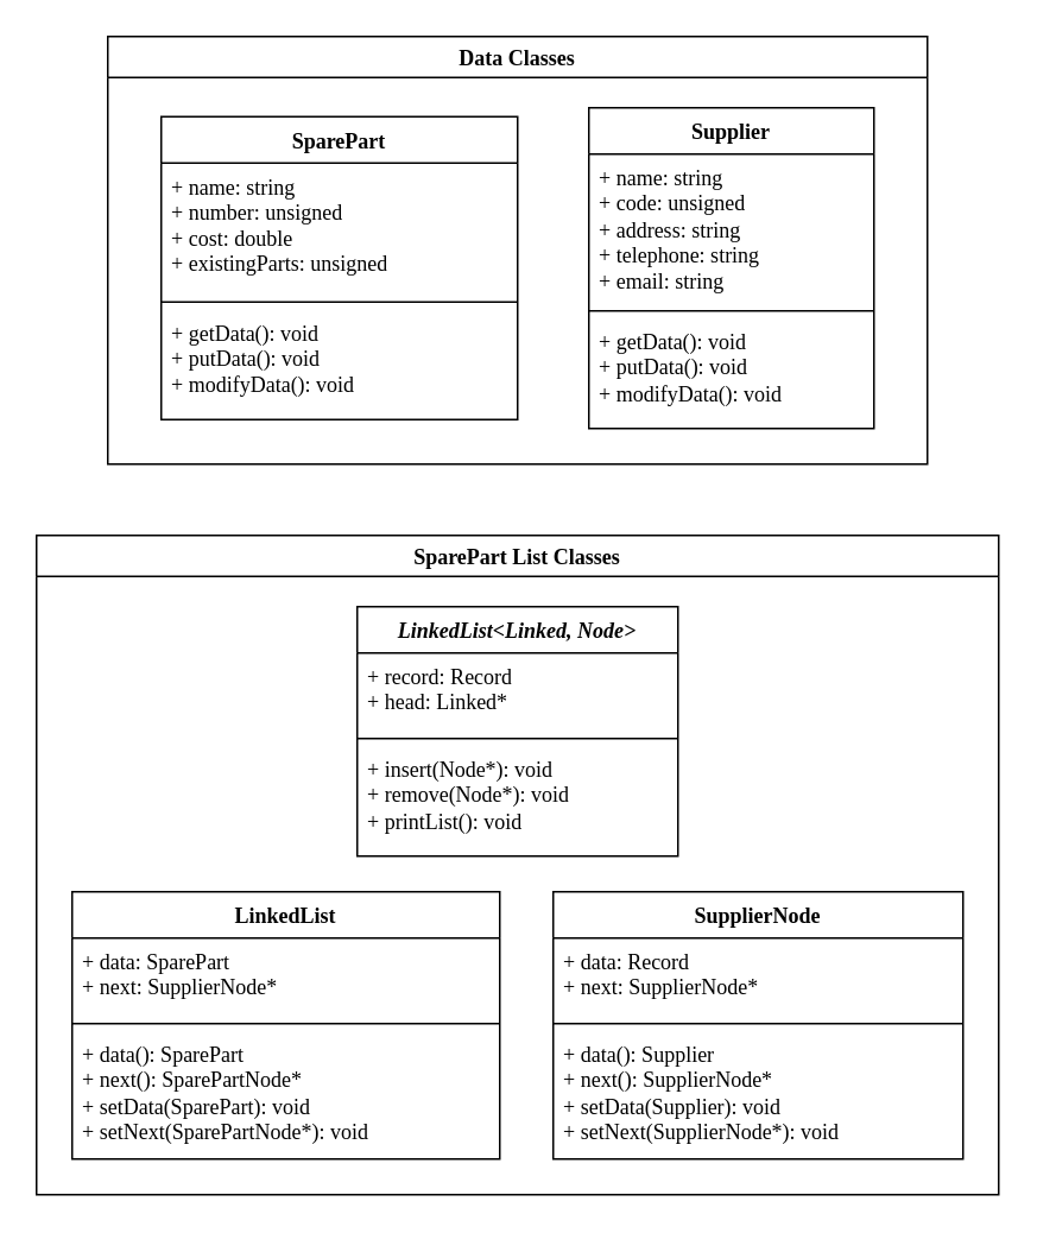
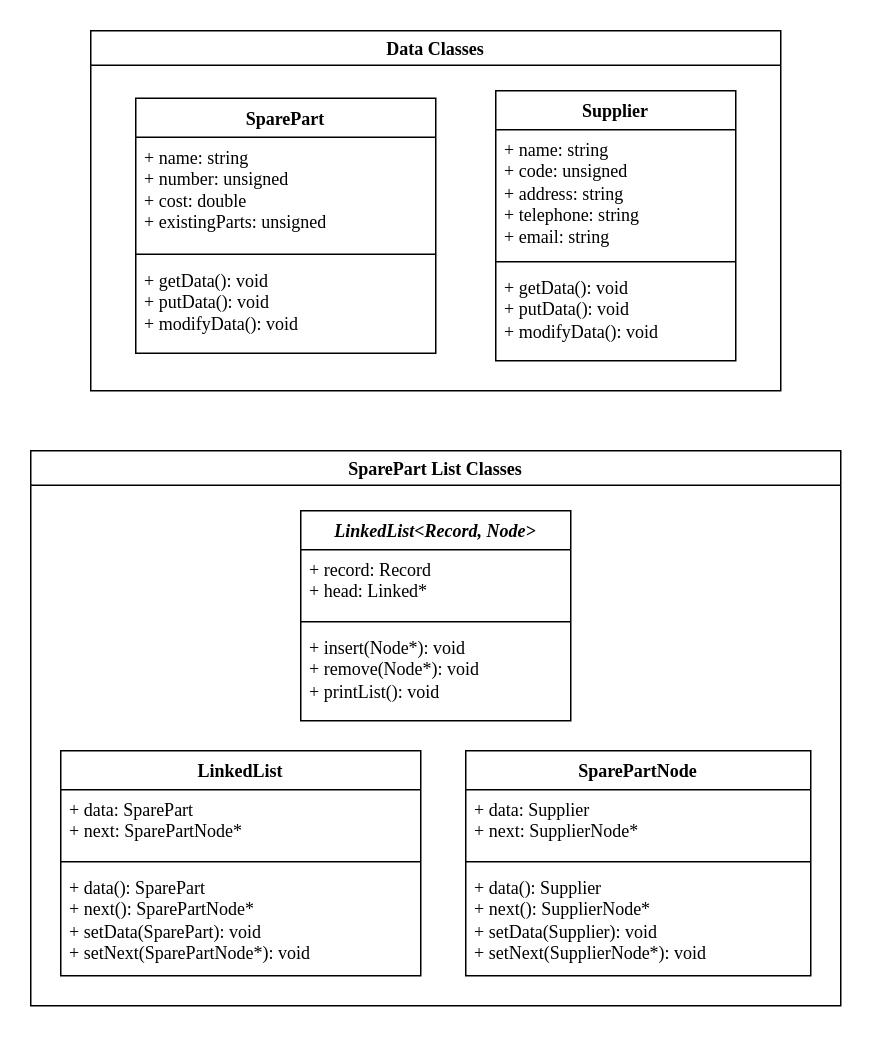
- <mxCell id="12" value="&lt;i&gt;LinkedList&amp;lt;Linked, Node&amp;gt;&lt;/i&gt;" style="swimlane;fontStyle=1;align=center;verticalAlign=top;childLayout=stackLayout;horizontal=1;startSize=26;horizontalStack=0;resizeParent=1;resizeParentMax=0;resizeLast=0;collapsible=1;marginBottom=0;whiteSpace=wrap;html=1;fontFamily=JetBrains Mono;fontSource=https%3A%2F%2Ffonts.googleapis.com%2Fcss%3Ffamily%3DJetBrains%2BMono;" vertex="1" parent="11"><mxGeometry x="180" y="40" width="180" height="140" as="geometry" /></mxCell>
+ <mxCell id="12" value="&lt;i&gt;LinkedList&amp;lt;Record, Node&amp;gt;&lt;/i&gt;" style="swimlane;fontStyle=1;align=center;verticalAlign=top;childLayout=stackLayout;horizontal=1;startSize=26;horizontalStack=0;resizeParent=1;resizeParentMax=0;resizeLast=0;collapsible=1;marginBottom=0;whiteSpace=wrap;html=1;fontFamily=JetBrains Mono;fontSource=https%3A%2F%2Ffonts.googleapis.com%2Fcss%3Ffamily%3DJetBrains%2BMono;" vertex="1" parent="11"><mxGeometry x="180" y="40" width="180" height="140" as="geometry" /></mxCell>
- <mxCell id="16" value="SupplierNode" style="swimlane;fontStyle=1;align=center;verticalAlign=top;childLayout=stackLayout;horizontal=1;startSize=26;horizontalStack=0;resizeParent=1;resizeParentMax=0;resizeLast=0;collapsible=1;marginBottom=0;whiteSpace=wrap;html=1;fontFamily=JetBrains Mono;fontSource=https%3A%2F%2Ffonts.googleapis.com%2Fcss%3Ffamily%3DJetBrains%2BMono;fontSize=12;" vertex="1" parent="11"><mxGeometry x="290" y="200" width="230" height="150" as="geometry" /></mxCell>
+ <mxCell id="16" value="SparePartNode" style="swimlane;fontStyle=1;align=center;verticalAlign=top;childLayout=stackLayout;horizontal=1;startSize=26;horizontalStack=0;resizeParent=1;resizeParentMax=0;resizeLast=0;collapsible=1;marginBottom=0;whiteSpace=wrap;html=1;fontFamily=JetBrains Mono;fontSource=https%3A%2F%2Ffonts.googleapis.com%2Fcss%3Ffamily%3DJetBrains%2BMono;fontSize=12;" vertex="1" parent="11"><mxGeometry x="290" y="200" width="230" height="150" as="geometry" /></mxCell>
- <mxCell id="21" value="+ data: SparePart&lt;br style=&quot;font-size: 12px;&quot;&gt;+ next: SupplierNode*" style="text;strokeColor=none;fillColor=none;align=left;verticalAlign=top;spacingLeft=4;spacingRight=4;overflow=hidden;rotatable=0;points=[[0,0.5],[1,0.5]];portConstraint=eastwest;whiteSpace=wrap;html=1;fontFamily=JetBrains Mono;fontSource=https%3A%2F%2Ffonts.googleapis.com%2Fcss%3Ffamily%3DJetBrains%2BMono;fontSize=12;" vertex="1" parent="20"><mxGeometry y="26" width="240" height="44" as="geometry" /></mxCell>
+ <mxCell id="21" value="+ data: SparePart&lt;br style=&quot;font-size: 12px;&quot;&gt;+ next: SparePartNode*" style="text;strokeColor=none;fillColor=none;align=left;verticalAlign=top;spacingLeft=4;spacingRight=4;overflow=hidden;rotatable=0;points=[[0,0.5],[1,0.5]];portConstraint=eastwest;whiteSpace=wrap;html=1;fontFamily=JetBrains Mono;fontSource=https%3A%2F%2Ffonts.googleapis.com%2Fcss%3Ffamily%3DJetBrains%2BMono;fontSize=12;" vertex="1" parent="20"><mxGeometry y="26" width="240" height="44" as="geometry" /></mxCell>
- <mxCell id="17" value="+ data: Record&lt;br style=&quot;font-size: 12px;&quot;&gt;+ next: SupplierNode*" style="text;strokeColor=none;fillColor=none;align=left;verticalAlign=top;spacingLeft=4;spacingRight=4;overflow=hidden;rotatable=0;points=[[0,0.5],[1,0.5]];portConstraint=eastwest;whiteSpace=wrap;html=1;fontFamily=JetBrains Mono;fontSource=https%3A%2F%2Ffonts.googleapis.com%2Fcss%3Ffamily%3DJetBrains%2BMono;fontSize=12;" vertex="1" parent="16"><mxGeometry y="26" width="230" height="44" as="geometry" /></mxCell>
+ <mxCell id="17" value="+ data: Supplier&lt;br style=&quot;font-size: 12px;&quot;&gt;+ next: SupplierNode*" style="text;strokeColor=none;fillColor=none;align=left;verticalAlign=top;spacingLeft=4;spacingRight=4;overflow=hidden;rotatable=0;points=[[0,0.5],[1,0.5]];portConstraint=eastwest;whiteSpace=wrap;html=1;fontFamily=JetBrains Mono;fontSource=https%3A%2F%2Ffonts.googleapis.com%2Fcss%3Ffamily%3DJetBrains%2BMono;fontSize=12;" vertex="1" parent="16"><mxGeometry y="26" width="230" height="44" as="geometry" /></mxCell>
